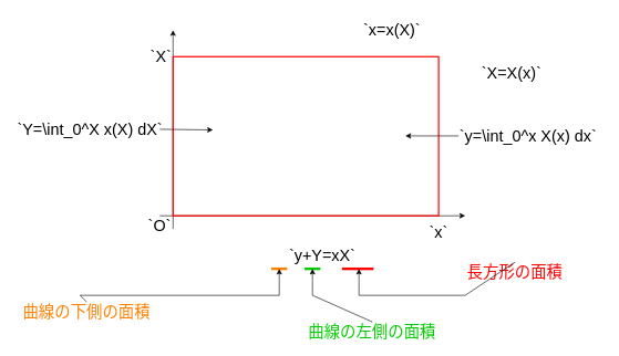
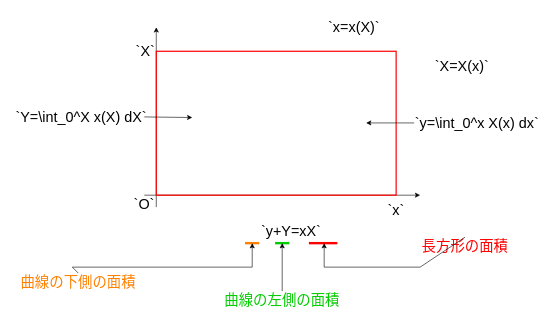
- <mxCell id="10" value="曲線の左側の面積" style="text;html=1;align=center;verticalAlign=middle;whiteSpace=wrap;rounded=0;fontSize=24;fontColor=light-dark(#03cc00, #ce6100);" parent="1" vertex="1"><mxGeometry x="450" y="485" width="220" height="30" as="geometry" /></mxCell>
+ <mxCell id="10" value="曲線の左側の面積" style="text;html=1;align=center;verticalAlign=middle;whiteSpace=wrap;rounded=0;fontSize=24;fontColor=light-dark(#03cc00, #ce6100);" parent="1" vertex="1"><mxGeometry x="360" y="485" width="220" height="30" as="geometry" /></mxCell>
